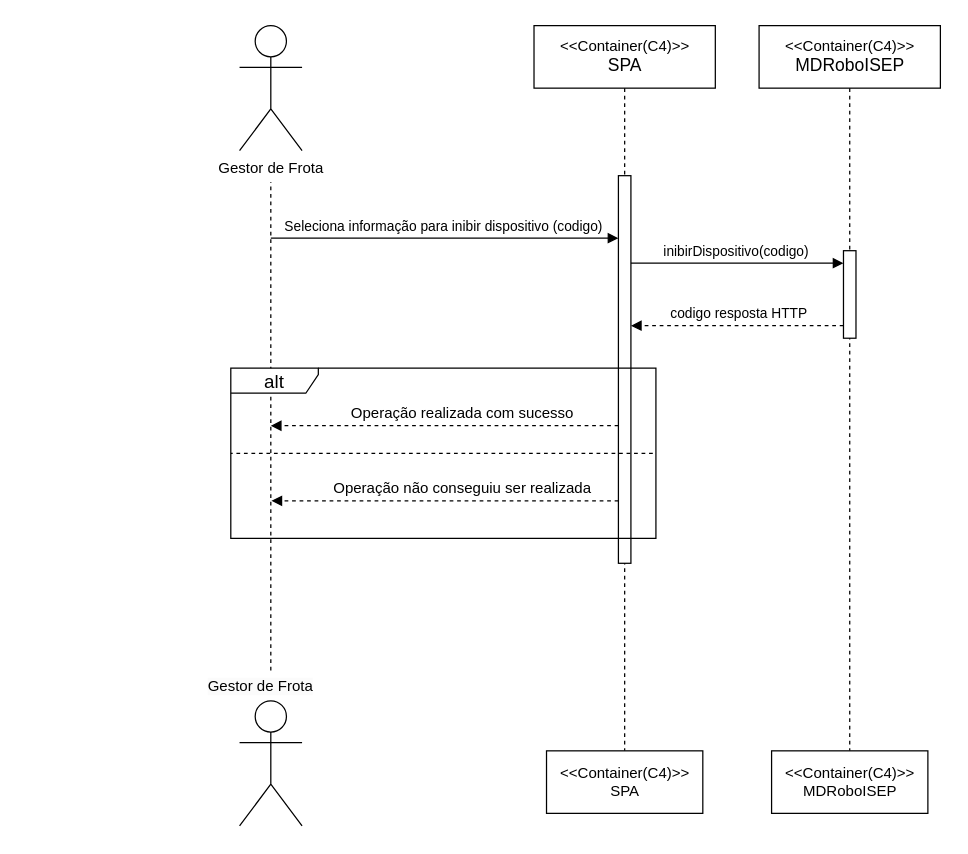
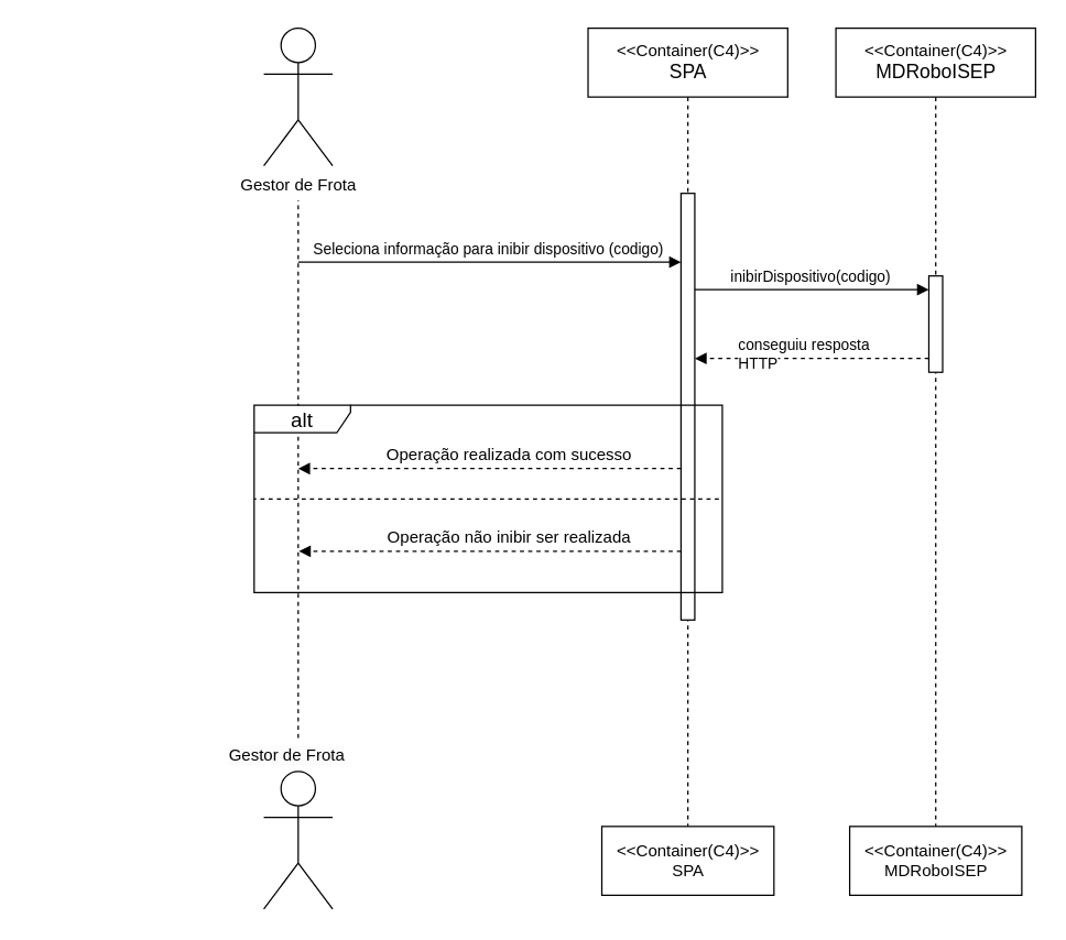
- <mxCell id="15" value="&lt;span style=&quot;color: rgb(0, 0, 0); font-family: Helvetica; font-size: 11px; font-style: normal; font-variant-ligatures: normal; font-variant-caps: normal; font-weight: 400; letter-spacing: normal; orphans: 2; text-align: center; text-indent: 0px; text-transform: none; widows: 2; word-spacing: 0px; -webkit-text-stroke-width: 0px; background-color: rgb(255, 255, 255); text-decoration-thickness: initial; text-decoration-style: initial; text-decoration-color: initial; float: none; display: inline !important;&quot;&gt;codigo resposta HTTP&lt;/span&gt;" style="text;whiteSpace=wrap;html=1;" vertex="1" parent="1"><mxGeometry x="534" y="235.75" width="120" height="40" as="geometry" /></mxCell>
+ <mxCell id="15" value="&lt;span style=&quot;color: rgb(0, 0, 0); font-family: Helvetica; font-size: 11px; font-style: normal; font-variant-ligatures: normal; font-variant-caps: normal; font-weight: 400; letter-spacing: normal; orphans: 2; text-align: center; text-indent: 0px; text-transform: none; widows: 2; word-spacing: 0px; -webkit-text-stroke-width: 0px; background-color: rgb(255, 255, 255); text-decoration-thickness: initial; text-decoration-style: initial; text-decoration-color: initial; float: none; display: inline !important;&quot;&gt;conseguiu resposta HTTP&lt;/span&gt;" style="text;whiteSpace=wrap;html=1;" vertex="1" parent="1"><mxGeometry x="534" y="235.75" width="120" height="40" as="geometry" /></mxCell>
- <mxCell id="18" value="Operação não conseguiu ser realizada" style="text;html=1;align=center;verticalAlign=middle;resizable=0;points=[];autosize=1;strokeColor=none;fillColor=none;" vertex="1" parent="16"><mxGeometry x="70" y="81" width="230" height="30" as="geometry" /></mxCell>
+ <mxCell id="18" value="Operação não inibir ser realizada" style="text;html=1;align=center;verticalAlign=middle;resizable=0;points=[];autosize=1;strokeColor=none;fillColor=none;" vertex="1" parent="16"><mxGeometry x="70" y="81" width="230" height="30" as="geometry" /></mxCell>
